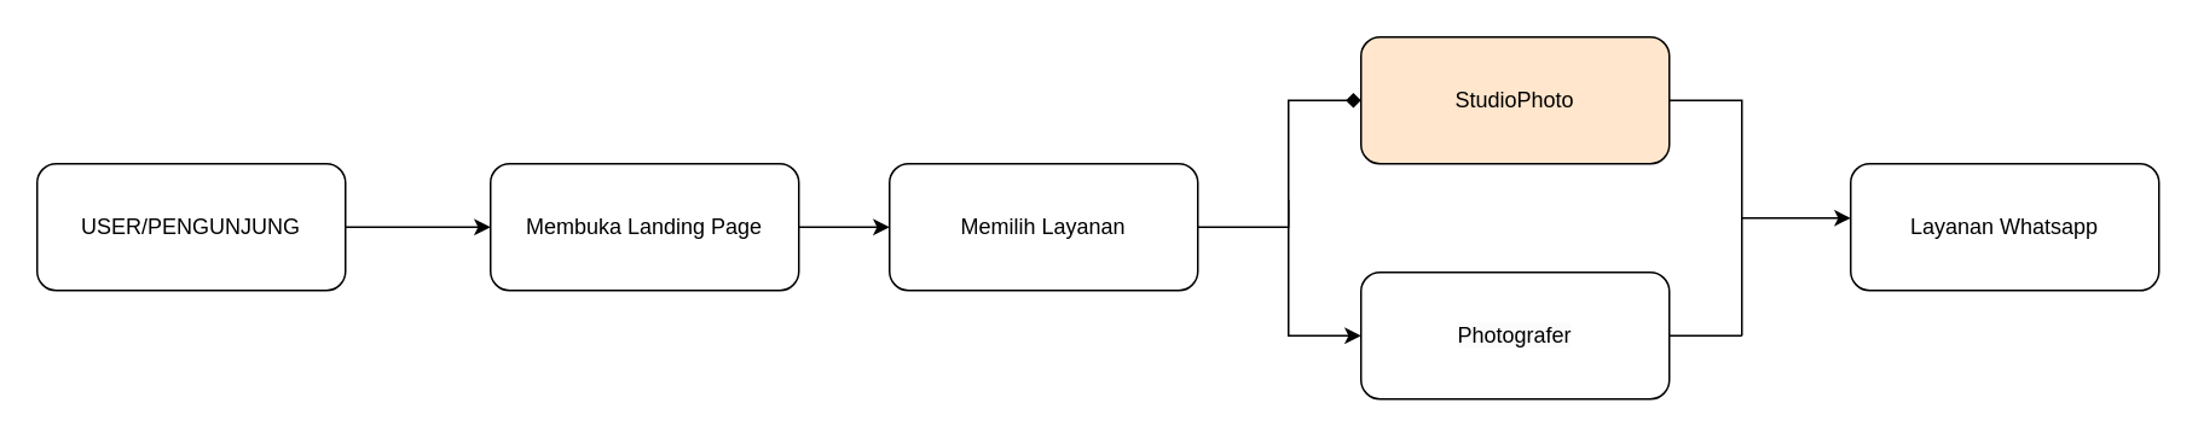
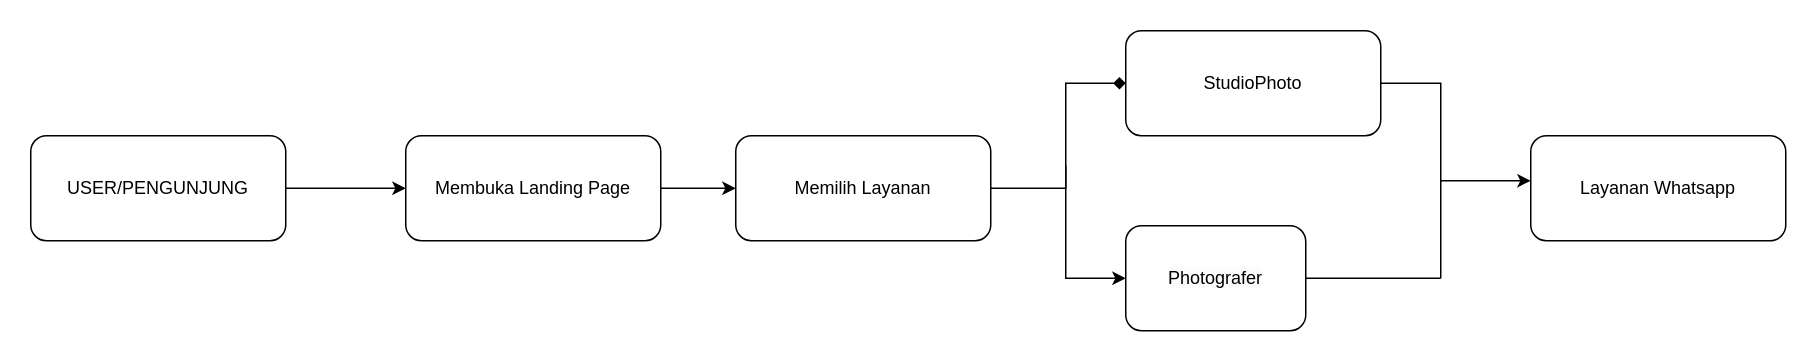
- <mxCell id="11" value="StudioPhoto" style="rounded=1;whiteSpace=wrap;html=1;fillColor=#ffe6cc;" vertex="1" parent="1"><mxGeometry x="750" y="20" width="170" height="70" as="geometry" /></mxCell>
+ <mxCell id="11" value="StudioPhoto" style="rounded=1;whiteSpace=wrap;html=1;" vertex="1" parent="1"><mxGeometry x="750" y="20" width="170" height="70" as="geometry" /></mxCell>
- <mxCell id="13" value="&lt;span style=&quot;color: rgb(0, 0, 0); font-family: Helvetica; font-size: 12px; font-style: normal; font-variant-ligatures: normal; font-variant-caps: normal; font-weight: 400; letter-spacing: normal; orphans: 2; text-align: center; text-indent: 0px; text-transform: none; widows: 2; word-spacing: 0px; -webkit-text-stroke-width: 0px; white-space: normal; background-color: rgb(251, 251, 251); text-decoration-thickness: initial; text-decoration-style: initial; text-decoration-color: initial; display: inline !important; float: none;&quot;&gt;Photografer&lt;/span&gt;" style="rounded=1;whiteSpace=wrap;html=1;" vertex="1" parent="1"><mxGeometry x="750" y="150" width="170" height="70" as="geometry" /></mxCell>
+ <mxCell id="13" value="&lt;span style=&quot;color: rgb(0, 0, 0); font-family: Helvetica; font-size: 12px; font-style: normal; font-variant-ligatures: normal; font-variant-caps: normal; font-weight: 400; letter-spacing: normal; orphans: 2; text-align: center; text-indent: 0px; text-transform: none; widows: 2; word-spacing: 0px; -webkit-text-stroke-width: 0px; white-space: normal; background-color: rgb(251, 251, 251); text-decoration-thickness: initial; text-decoration-style: initial; text-decoration-color: initial; display: inline !important; float: none;&quot;&gt;Photografer&lt;/span&gt;" style="rounded=1;whiteSpace=wrap;html=1;" vertex="1" parent="1"><mxGeometry x="750" y="150" width="120" height="70" as="geometry" /></mxCell>
